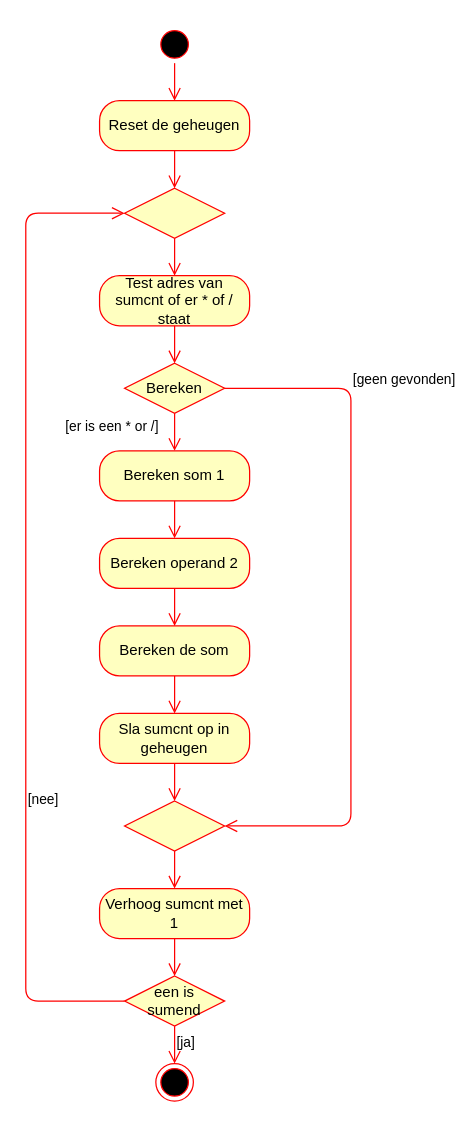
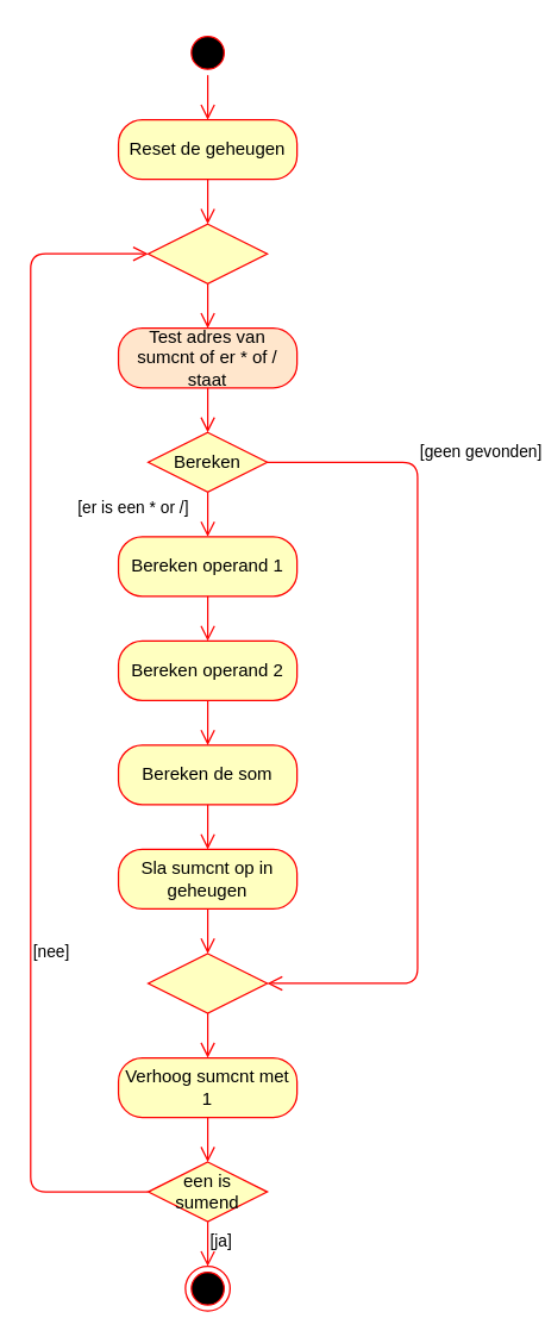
- <mxCell id="6" value="Test adres van sumcnt of er * of / staat" style="rounded=1;whiteSpace=wrap;html=1;arcSize=40;fontColor=#000000;fillColor=#ffffc0;strokeColor=#ff0000;" vertex="1" parent="1"><mxGeometry x="79" y="220" width="120" height="40" as="geometry" /></mxCell>
+ <mxCell id="6" value="Test adres van sumcnt of er * of / staat" style="rounded=1;whiteSpace=wrap;html=1;arcSize=40;fontColor=#000000;fillColor=#ffe6cc;strokeColor=#ff0000;" vertex="1" parent="1"><mxGeometry x="79" y="220" width="120" height="40" as="geometry" /></mxCell>
- <mxCell id="13" value="Bereken som 1" style="rounded=1;whiteSpace=wrap;html=1;arcSize=40;fontColor=#000000;fillColor=#ffffc0;strokeColor=#ff0000;" vertex="1" parent="1"><mxGeometry x="79" y="360" width="120" height="40" as="geometry" /></mxCell>
+ <mxCell id="13" value="Bereken operand 1" style="rounded=1;whiteSpace=wrap;html=1;arcSize=40;fontColor=#000000;fillColor=#ffffc0;strokeColor=#ff0000;" vertex="1" parent="1"><mxGeometry x="79" y="360" width="120" height="40" as="geometry" /></mxCell>
